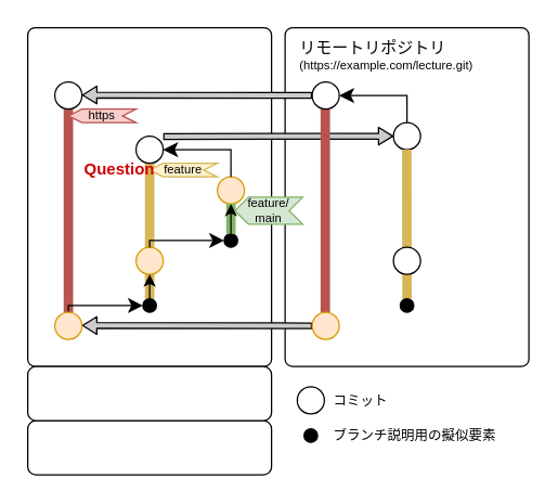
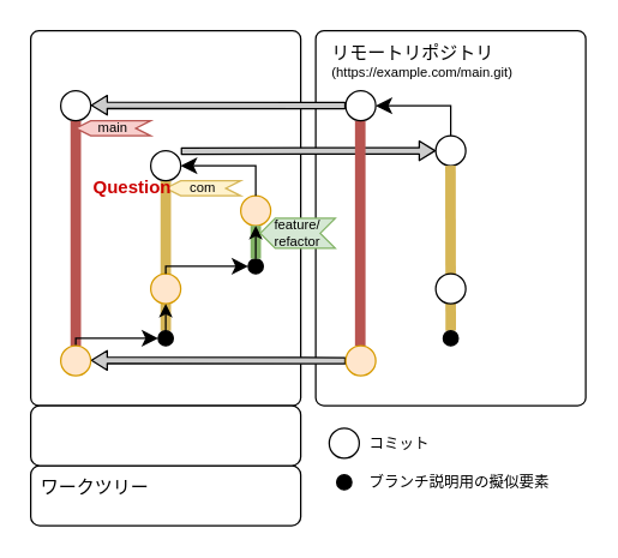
- <mxCell id="34" value="&lt;font style=&quot;font-size: 9px;&quot;&gt;(https://example.com/lecture.git)&lt;/font&gt;" style="text;html=1;align=left;verticalAlign=middle;whiteSpace=wrap;rounded=0;" parent="1" vertex="1"><mxGeometry x="219" y="32" width="140" height="30" as="geometry" /></mxCell>
+ <mxCell id="34" value="&lt;font style=&quot;font-size: 9px;&quot;&gt;(https://example.com/main.git)&lt;/font&gt;" style="text;html=1;align=left;verticalAlign=middle;whiteSpace=wrap;rounded=0;" parent="1" vertex="1"><mxGeometry x="219" y="32" width="140" height="30" as="geometry" /></mxCell>
- <mxCell id="35" value="https" style="shape=step;perimeter=stepPerimeter;whiteSpace=wrap;html=1;fixedSize=1;direction=west;size=10;fillColor=#f8cecc;strokeColor=#b85450;fontSize=9;" parent="1" vertex="1"><mxGeometry x="50" y="80" width="50" height="10" as="geometry" /></mxCell>
+ <mxCell id="35" value="main" style="shape=step;perimeter=stepPerimeter;whiteSpace=wrap;html=1;fixedSize=1;direction=west;size=10;fillColor=#f8cecc;strokeColor=#b85450;fontSize=9;" parent="1" vertex="1"><mxGeometry x="50" y="80" width="50" height="10" as="geometry" /></mxCell>
- <mxCell id="36" value="feature" style="shape=step;perimeter=stepPerimeter;whiteSpace=wrap;html=1;fixedSize=1;direction=west;size=10;fillColor=#fff2cc;strokeColor=#d6b656;fontSize=9;" parent="1" vertex="1"><mxGeometry x="110" y="120" width="50" height="10" as="geometry" /></mxCell>
+ <mxCell id="36" value="com" style="shape=step;perimeter=stepPerimeter;whiteSpace=wrap;html=1;fixedSize=1;direction=west;size=10;fillColor=#fff2cc;strokeColor=#d6b656;fontSize=9;" parent="1" vertex="1"><mxGeometry x="110" y="120" width="50" height="10" as="geometry" /></mxCell>
- <mxCell id="37" value="feature/&lt;div&gt;main&lt;/div&gt;" style="shape=step;perimeter=stepPerimeter;whiteSpace=wrap;html=1;fixedSize=1;direction=west;size=10;fillColor=#d5e8d4;strokeColor=#82b366;fontSize=9;" parent="1" vertex="1"><mxGeometry x="173" y="145" width="50" height="20" as="geometry" /></mxCell>
+ <mxCell id="37" value="feature/&lt;div&gt;refactor&lt;/div&gt;" style="shape=step;perimeter=stepPerimeter;whiteSpace=wrap;html=1;fixedSize=1;direction=west;size=10;fillColor=#d5e8d4;strokeColor=#82b366;fontSize=9;" parent="1" vertex="1"><mxGeometry x="173" y="145" width="50" height="20" as="geometry" /></mxCell>
+ <mxCell id="21" value="ワークツリー" style="text;html=1;align=left;verticalAlign=middle;whiteSpace=wrap;rounded=0;" parent="1" vertex="1"><mxGeometry x="25" y="310" width="90" height="30" as="geometry" /></mxCell>
